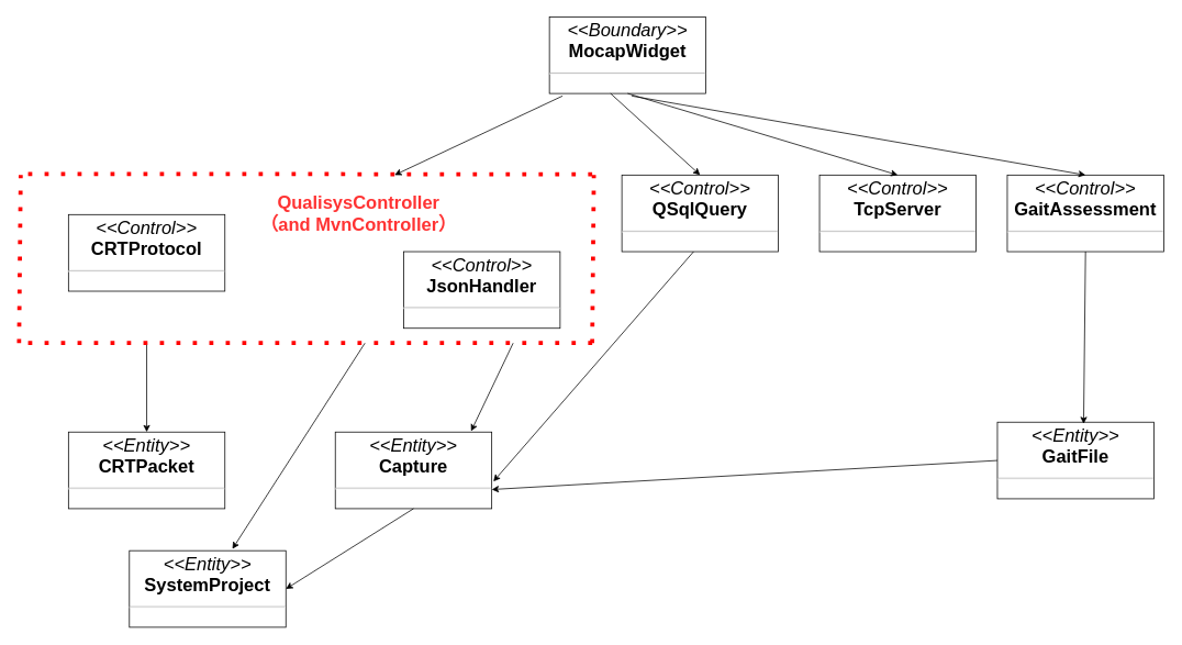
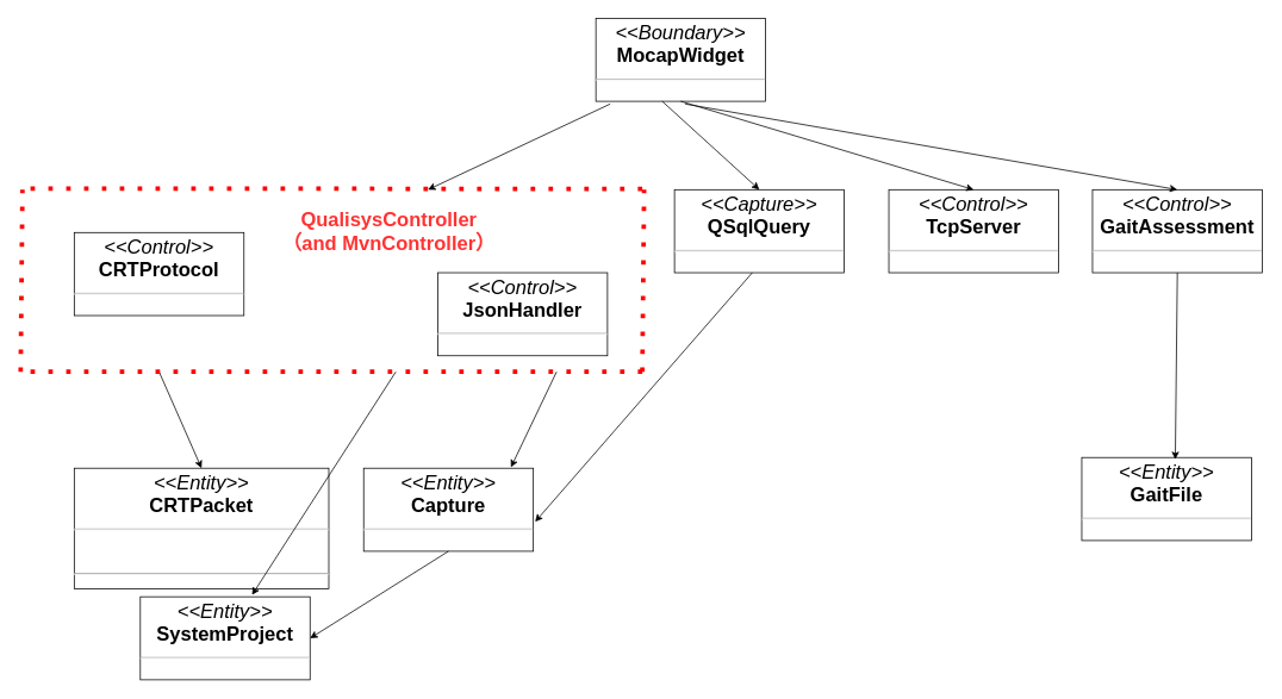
- <mxCell id="5" value="&lt;p style=&quot;margin: 4px 0px 0px; text-align: center; font-size: 22px;&quot;&gt;&lt;i style=&quot;font-size: 22px;&quot;&gt;&amp;lt;&amp;lt;&lt;/i&gt;&lt;i style=&quot;font-size: 22px;&quot;&gt;Control&lt;/i&gt;&lt;i style=&quot;font-size: 22px;&quot;&gt;&amp;gt;&amp;gt;&lt;/i&gt;&lt;br style=&quot;font-size: 22px;&quot;&gt;&lt;b style=&quot;font-size: 22px;&quot;&gt;QSqlQuery&lt;/b&gt;&lt;/p&gt;&lt;hr style=&quot;font-size: 22px;&quot;&gt;&lt;p style=&quot;margin: 0px 0px 0px 4px; font-size: 22px;&quot;&gt;&lt;br style=&quot;font-size: 22px;&quot;&gt;&lt;/p&gt;&lt;hr style=&quot;font-size: 22px;&quot;&gt;&lt;p style=&quot;margin: 0px 0px 0px 4px; font-size: 22px;&quot;&gt;&lt;br style=&quot;font-size: 22px;&quot;&gt;&lt;/p&gt;" style="verticalAlign=top;align=left;overflow=fill;fontSize=22;fontFamily=Helvetica;html=1;rounded=0;shadow=0;comic=0;labelBackgroundColor=none;strokeWidth=1" vertex="1" parent="1"><mxGeometry x="754" y="212" width="190" height="93" as="geometry" /></mxCell>
+ <mxCell id="5" value="&lt;p style=&quot;margin: 4px 0px 0px; text-align: center; font-size: 22px;&quot;&gt;&lt;i style=&quot;font-size: 22px;&quot;&gt;&amp;lt;&amp;lt;&lt;/i&gt;&lt;i style=&quot;font-size: 22px;&quot;&gt;Capture&lt;/i&gt;&lt;i style=&quot;font-size: 22px;&quot;&gt;&amp;gt;&amp;gt;&lt;/i&gt;&lt;br style=&quot;font-size: 22px;&quot;&gt;&lt;b style=&quot;font-size: 22px;&quot;&gt;QSqlQuery&lt;/b&gt;&lt;/p&gt;&lt;hr style=&quot;font-size: 22px;&quot;&gt;&lt;p style=&quot;margin: 0px 0px 0px 4px; font-size: 22px;&quot;&gt;&lt;br style=&quot;font-size: 22px;&quot;&gt;&lt;/p&gt;&lt;hr style=&quot;font-size: 22px;&quot;&gt;&lt;p style=&quot;margin: 0px 0px 0px 4px; font-size: 22px;&quot;&gt;&lt;br style=&quot;font-size: 22px;&quot;&gt;&lt;/p&gt;" style="verticalAlign=top;align=left;overflow=fill;fontSize=22;fontFamily=Helvetica;html=1;rounded=0;shadow=0;comic=0;labelBackgroundColor=none;strokeWidth=1" vertex="1" parent="1"><mxGeometry x="754" y="212" width="190" height="93" as="geometry" /></mxCell>
- <mxCell id="3" value="&lt;p style=&quot;margin: 4px 0px 0px; text-align: center; font-size: 22px;&quot;&gt;&lt;i style=&quot;font-size: 22px;&quot;&gt;&amp;lt;&amp;lt;Entity&amp;gt;&amp;gt;&lt;/i&gt;&lt;br style=&quot;font-size: 22px;&quot;&gt;&lt;b style=&quot;font-size: 22px;&quot;&gt;CRTPacket&lt;/b&gt;&lt;br style=&quot;font-size: 22px;&quot;&gt;&lt;/p&gt;&lt;hr style=&quot;font-size: 22px;&quot;&gt;&lt;p style=&quot;margin: 0px 0px 0px 4px; font-size: 22px;&quot;&gt;&lt;br style=&quot;font-size: 22px;&quot;&gt;&lt;/p&gt;&lt;hr style=&quot;font-size: 22px;&quot;&gt;&lt;p style=&quot;margin: 0px 0px 0px 4px; font-size: 22px;&quot;&gt;&lt;br style=&quot;font-size: 22px;&quot;&gt;&lt;/p&gt;" style="verticalAlign=top;align=left;overflow=fill;fontSize=22;fontFamily=Helvetica;html=1;rounded=0;shadow=0;comic=0;labelBackgroundColor=none;strokeWidth=1" vertex="1" parent="1"><mxGeometry x="82" y="524" width="190" height="93" as="geometry" /></mxCell>
+ <mxCell id="3" value="&lt;p style=&quot;margin: 4px 0px 0px; text-align: center; font-size: 22px;&quot;&gt;&lt;i style=&quot;font-size: 22px;&quot;&gt;&amp;lt;&amp;lt;Entity&amp;gt;&amp;gt;&lt;/i&gt;&lt;br style=&quot;font-size: 22px;&quot;&gt;&lt;b style=&quot;font-size: 22px;&quot;&gt;CRTPacket&lt;/b&gt;&lt;br style=&quot;font-size: 22px;&quot;&gt;&lt;/p&gt;&lt;hr style=&quot;font-size: 22px;&quot;&gt;&lt;p style=&quot;margin: 0px 0px 0px 4px; font-size: 22px;&quot;&gt;&lt;br style=&quot;font-size: 22px;&quot;&gt;&lt;/p&gt;&lt;hr style=&quot;font-size: 22px;&quot;&gt;&lt;p style=&quot;margin: 0px 0px 0px 4px; font-size: 22px;&quot;&gt;&lt;br style=&quot;font-size: 22px;&quot;&gt;&lt;/p&gt;" style="verticalAlign=top;align=left;overflow=fill;fontSize=22;fontFamily=Helvetica;html=1;rounded=0;shadow=0;comic=0;labelBackgroundColor=none;strokeWidth=1" vertex="1" parent="1"><mxGeometry x="82" y="524" width="285" height="135" as="geometry" /></mxCell>
- <mxCell id="27" value="" style="endArrow=classic;html=1;rounded=0;fontSize=22;exitX=0;exitY=0.5;exitDx=0;exitDy=0;entryX=1;entryY=0.75;entryDx=0;entryDy=0;" edge="1" parent="1" source="11" target="10"><mxGeometry width="50" height="50" relative="1" as="geometry"><mxPoint x="418" y="726.5" as="sourcePoint" /><mxPoint x="598" y="728" as="targetPoint" /></mxGeometry></mxCell>
